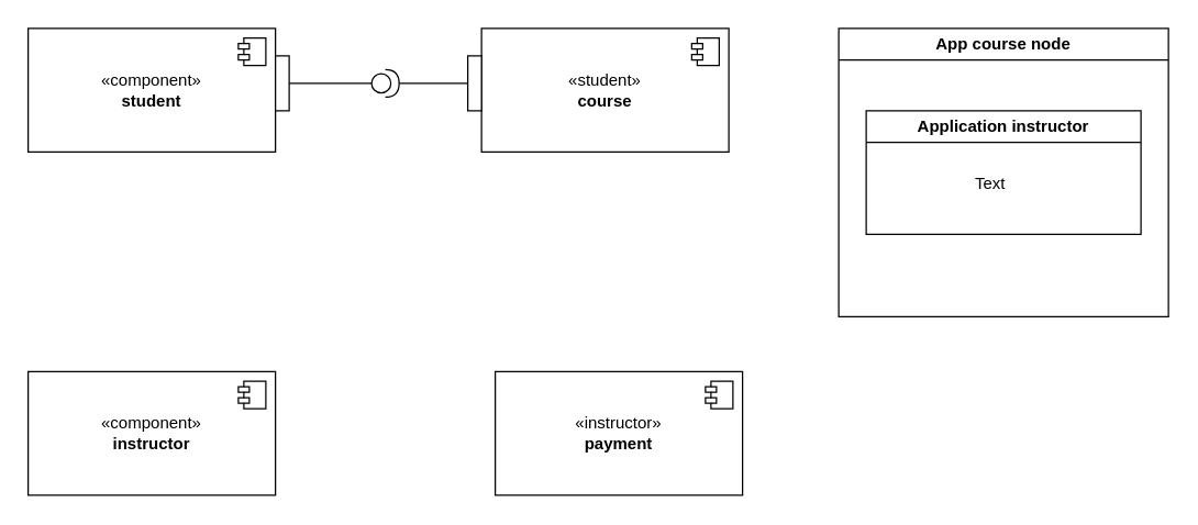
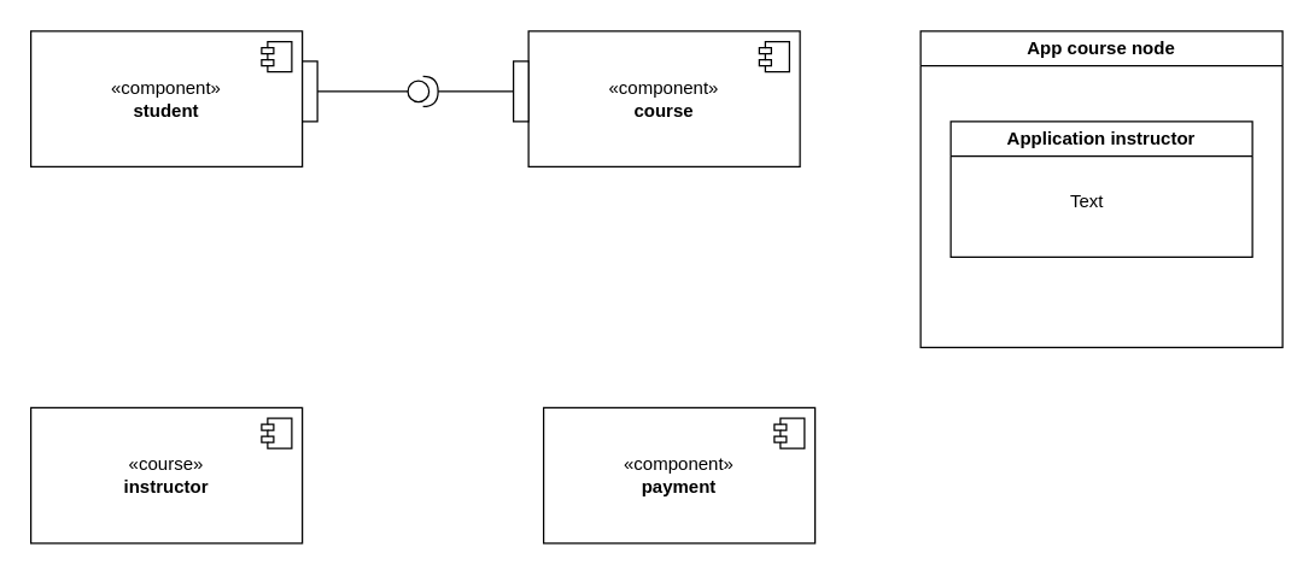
- <mxCell id="4" value="«student»&lt;br&gt;&lt;b&gt;course&lt;/b&gt;" style="html=1;dropTarget=0;whiteSpace=wrap;" vertex="1" parent="1"><mxGeometry x="350" y="20" width="180" height="90" as="geometry" /></mxCell>
+ <mxCell id="4" value="«component»&lt;br&gt;&lt;b&gt;course&lt;/b&gt;" style="html=1;dropTarget=0;whiteSpace=wrap;" vertex="1" parent="1"><mxGeometry x="350" y="20" width="180" height="90" as="geometry" /></mxCell>
- <mxCell id="11" value="«component»&lt;br&gt;&lt;b&gt;instructor&lt;/b&gt;" style="html=1;dropTarget=0;whiteSpace=wrap;" vertex="1" parent="1"><mxGeometry x="20" y="270" width="180" height="90" as="geometry" /></mxCell>
+ <mxCell id="11" value="«course»&lt;br&gt;&lt;b&gt;instructor&lt;/b&gt;" style="html=1;dropTarget=0;whiteSpace=wrap;" vertex="1" parent="1"><mxGeometry x="20" y="270" width="180" height="90" as="geometry" /></mxCell>
- <mxCell id="13" value="«instructor»&lt;br&gt;&lt;b&gt;payment&lt;/b&gt;" style="html=1;dropTarget=0;whiteSpace=wrap;" vertex="1" parent="1"><mxGeometry x="360" y="270" width="180" height="90" as="geometry" /></mxCell>
+ <mxCell id="13" value="«component»&lt;br&gt;&lt;b&gt;payment&lt;/b&gt;" style="html=1;dropTarget=0;whiteSpace=wrap;" vertex="1" parent="1"><mxGeometry x="360" y="270" width="180" height="90" as="geometry" /></mxCell>
